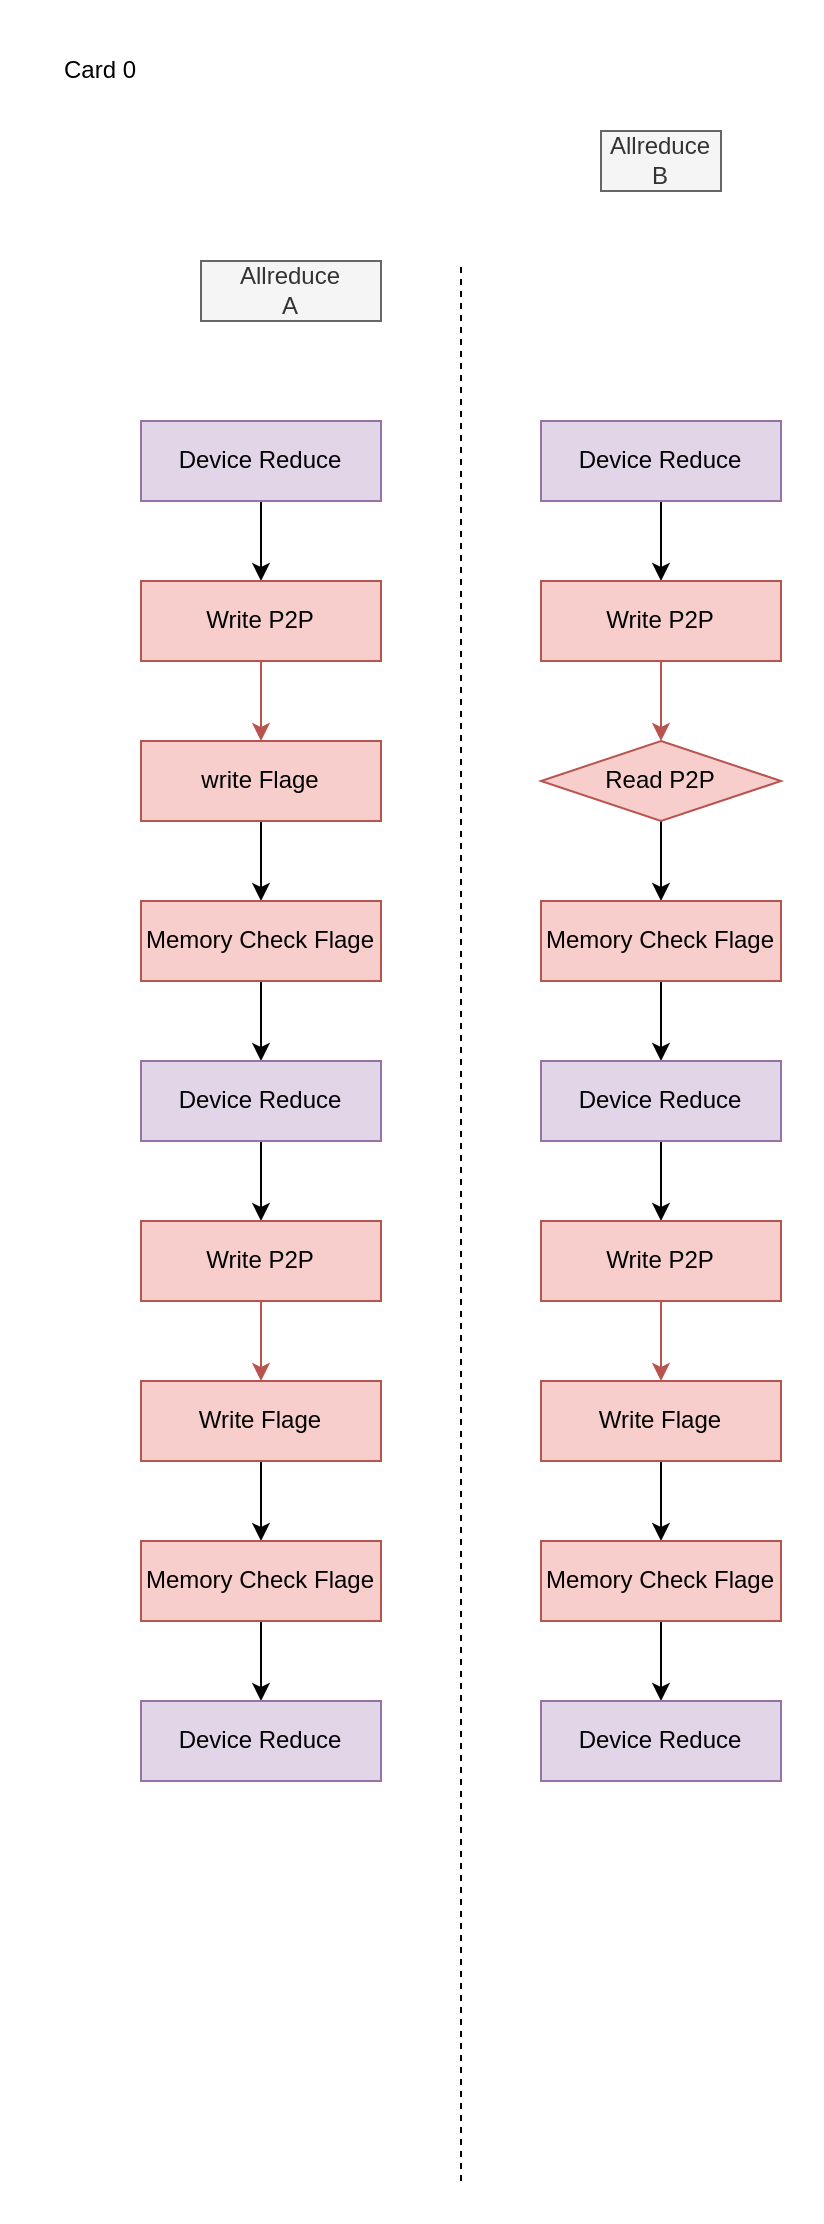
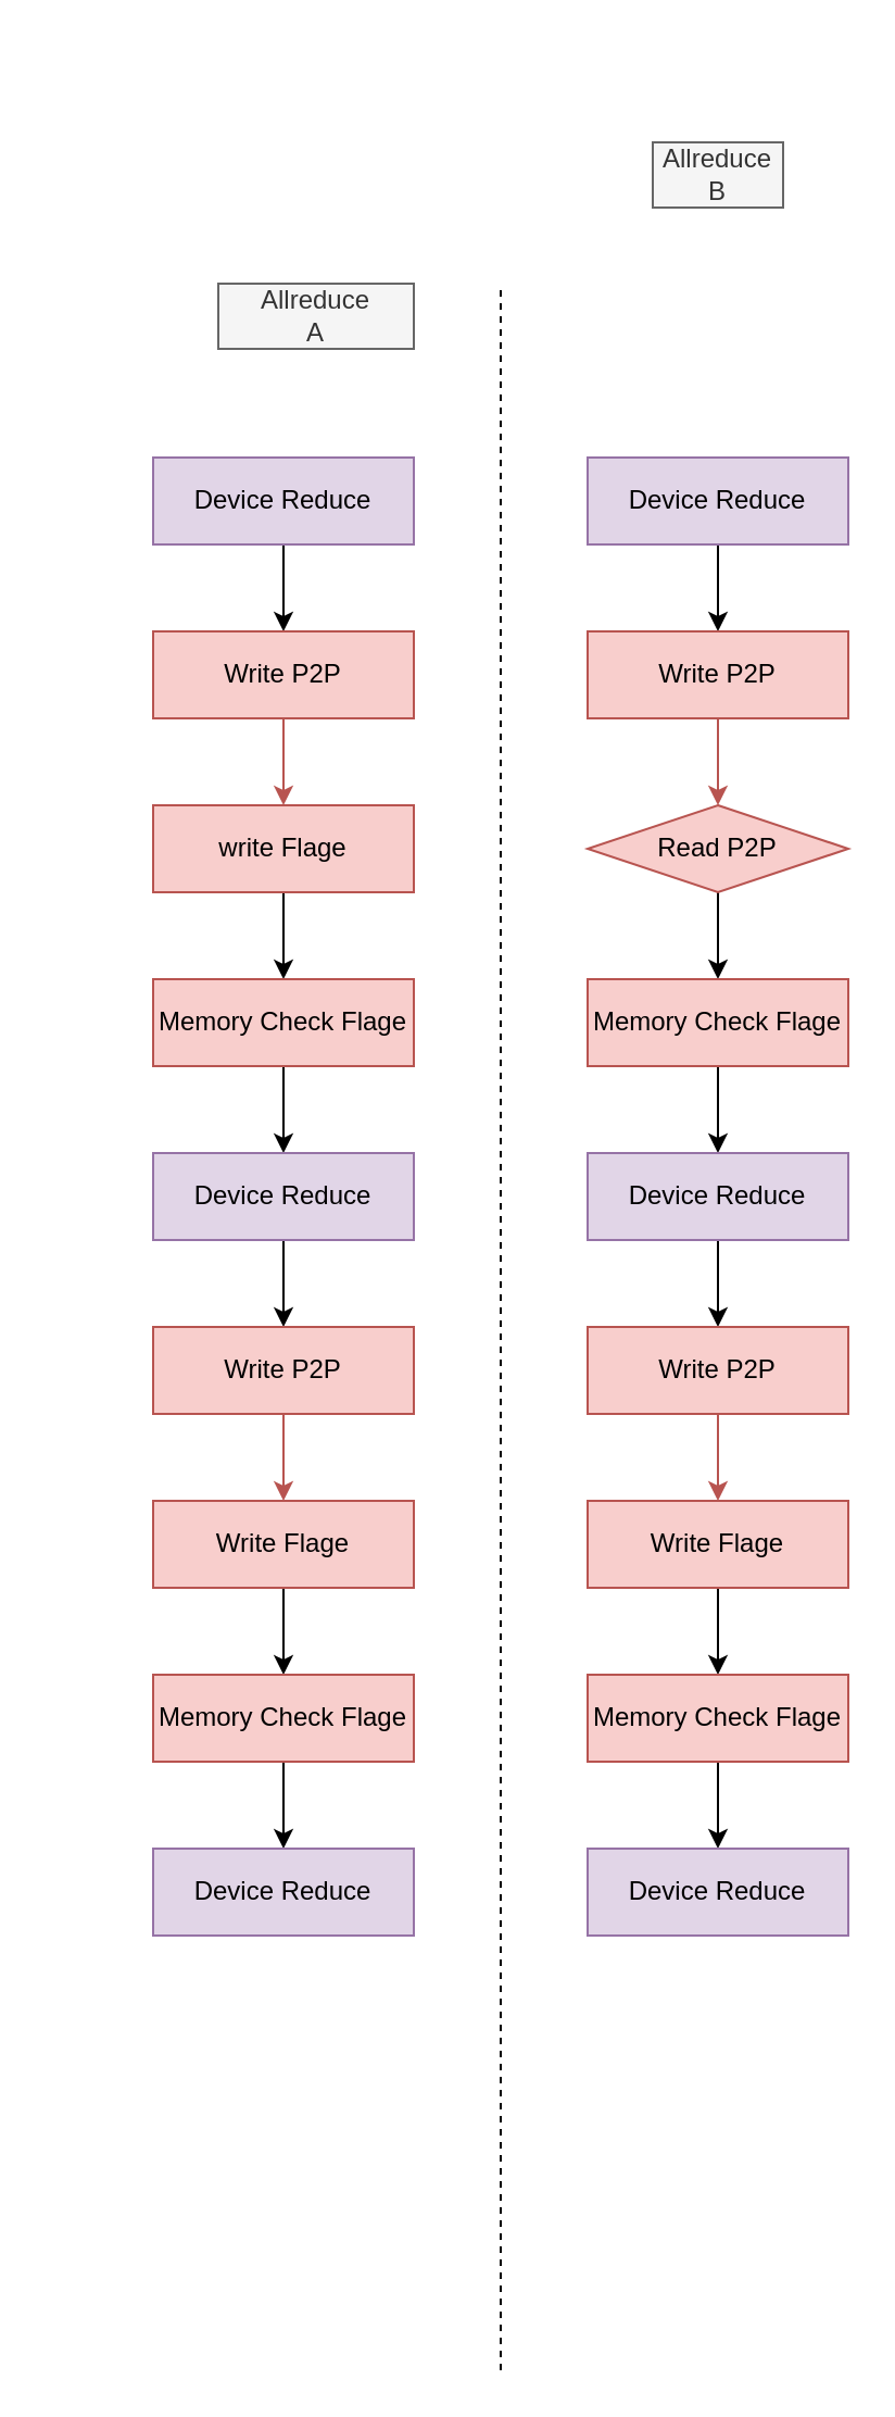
- <mxCell id="25" value="Card 0" style="text;html=1;strokeColor=none;fillColor=none;align=center;verticalAlign=middle;whiteSpace=wrap;rounded=0;" parent="1" vertex="1"><mxGeometry x="20" y="20" width="60" height="30" as="geometry" /></mxCell>
